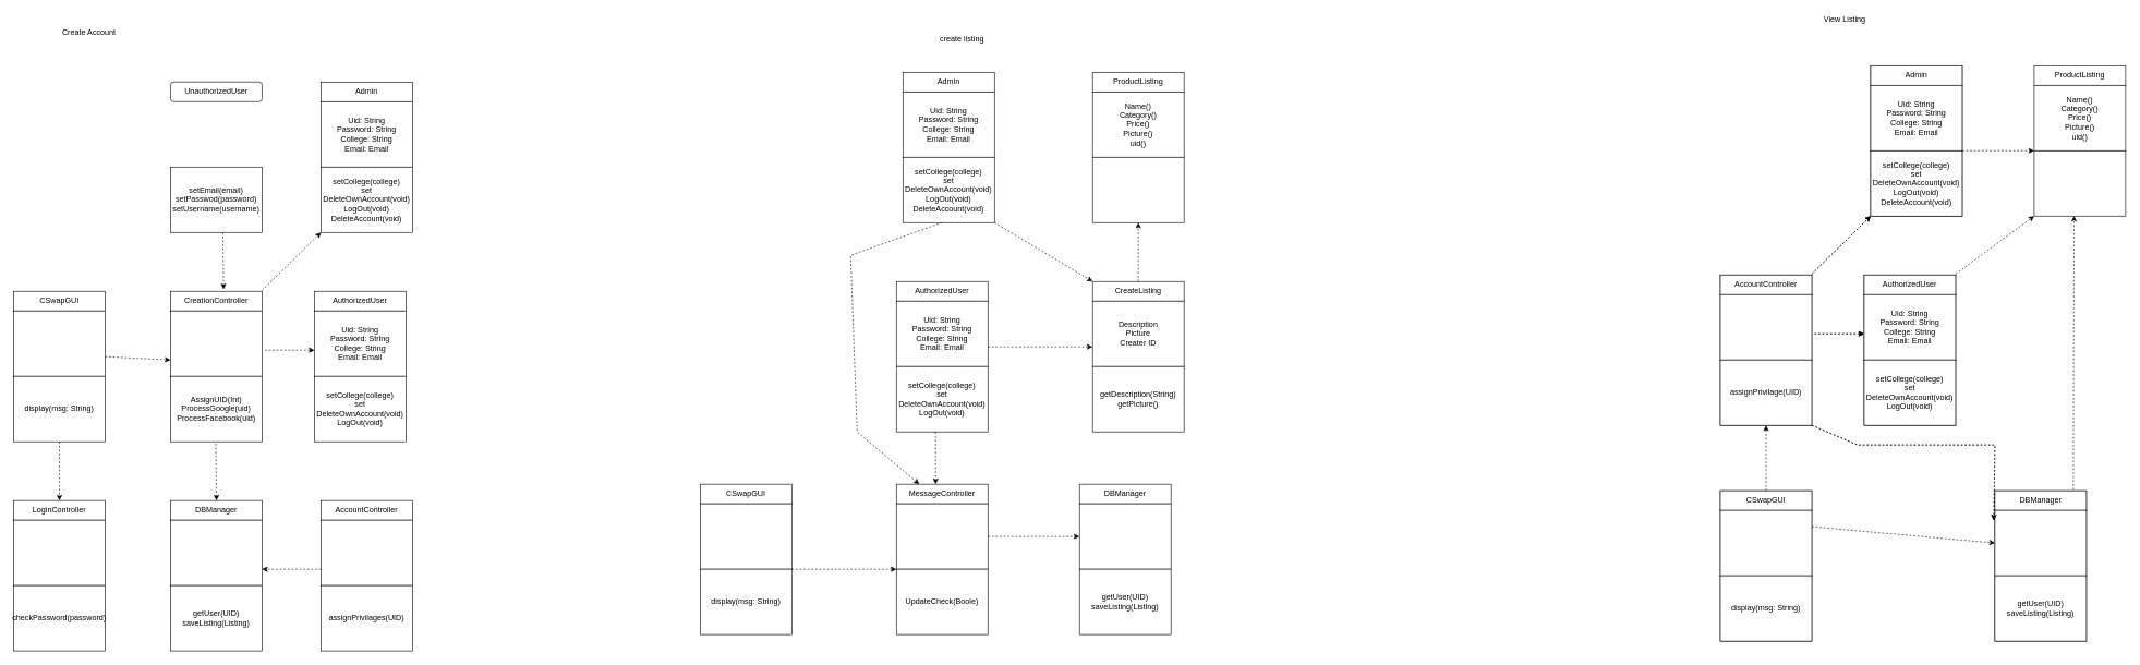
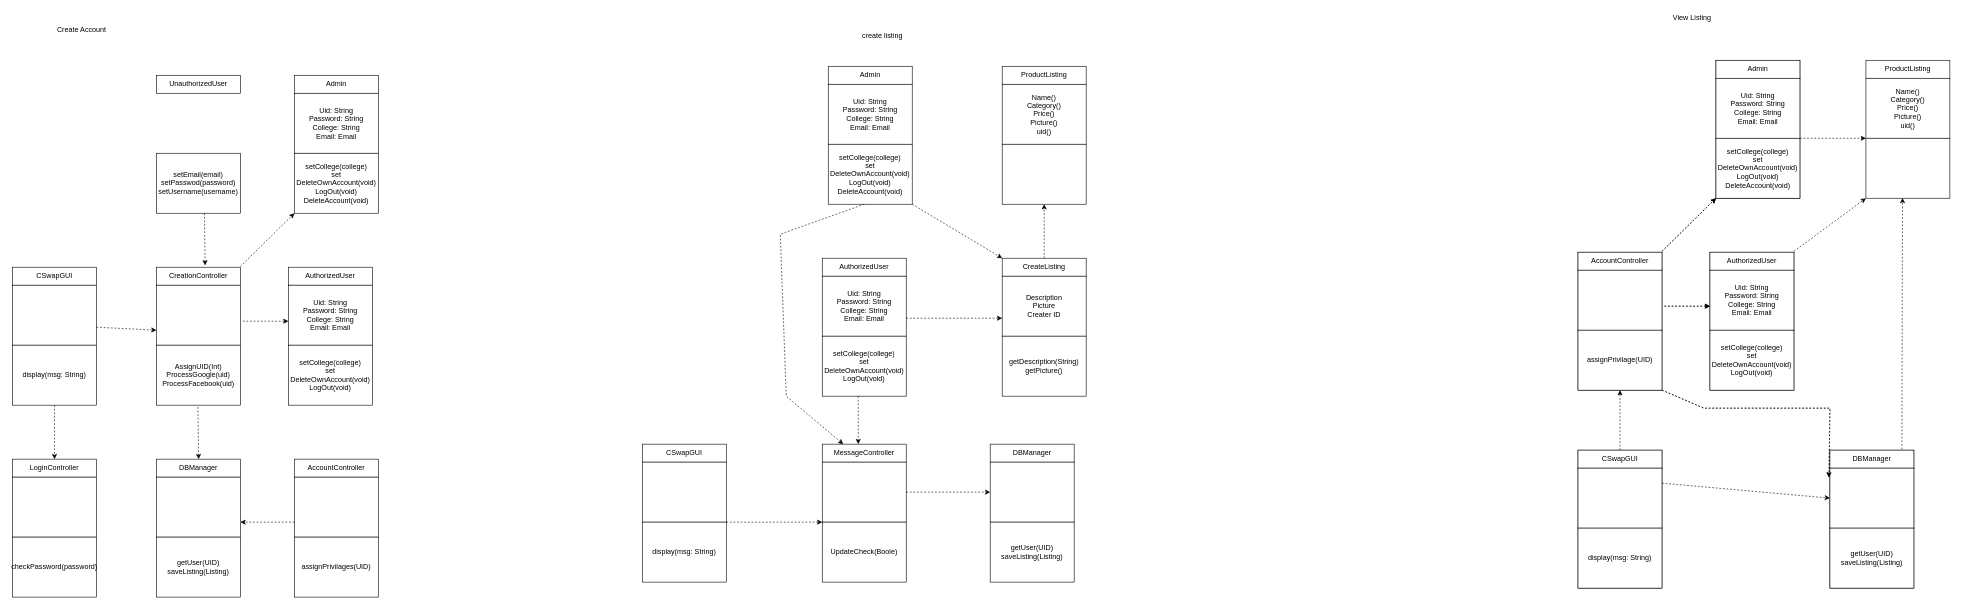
- <mxCell id="11" value="UnauthorizedUser" style="whiteSpace=wrap;html=1;rounded=1;" parent="1" vertex="1"><mxGeometry x="260" y="125" width="140" height="30" as="geometry" /></mxCell>
+ <mxCell id="11" value="UnauthorizedUser" style="rounded=0;whiteSpace=wrap;html=1;" parent="1" vertex="1"><mxGeometry x="260" y="125" width="140" height="30" as="geometry" /></mxCell>
